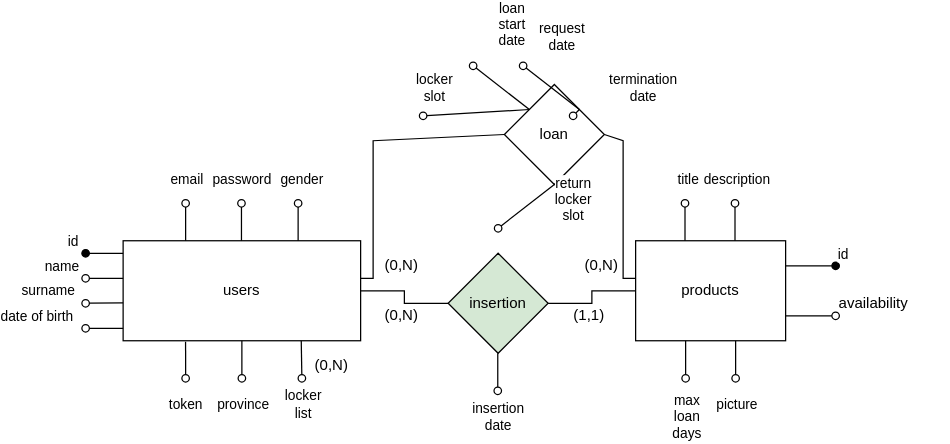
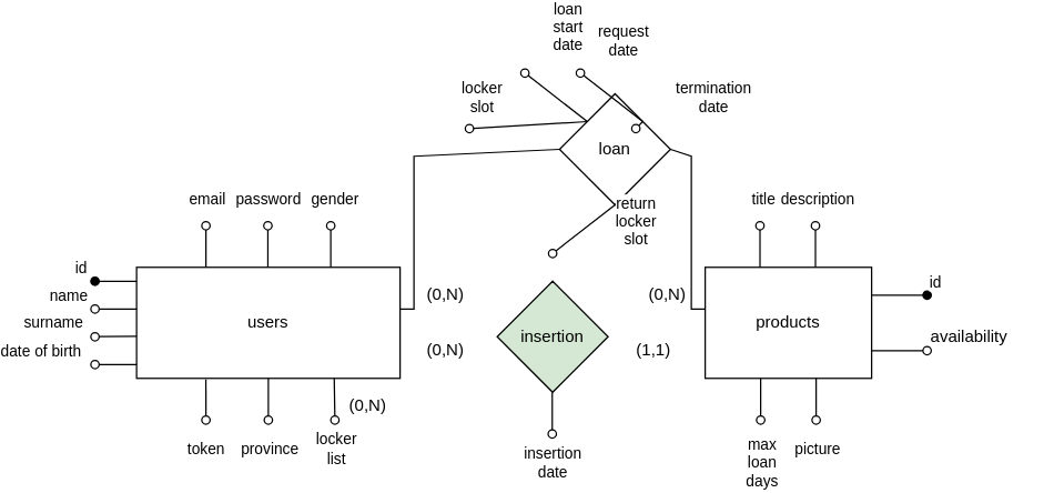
- <mxCell id="2" value="" style="edgeStyle=orthogonalEdgeStyle;rounded=0;orthogonalLoop=1;jettySize=auto;html=1;strokeWidth=1;startArrow=none;startFill=0;endArrow=none;endFill=0;" parent="1" source="3" target="7" edge="1"><mxGeometry relative="1" as="geometry" /></mxCell>
- <mxCell id="6" value="" style="edgeStyle=orthogonalEdgeStyle;rounded=0;orthogonalLoop=1;jettySize=auto;html=1;strokeWidth=1;startArrow=none;startFill=0;endArrow=none;endFill=0;" parent="1" source="7" target="9" edge="1"><mxGeometry relative="1" as="geometry" /></mxCell>
